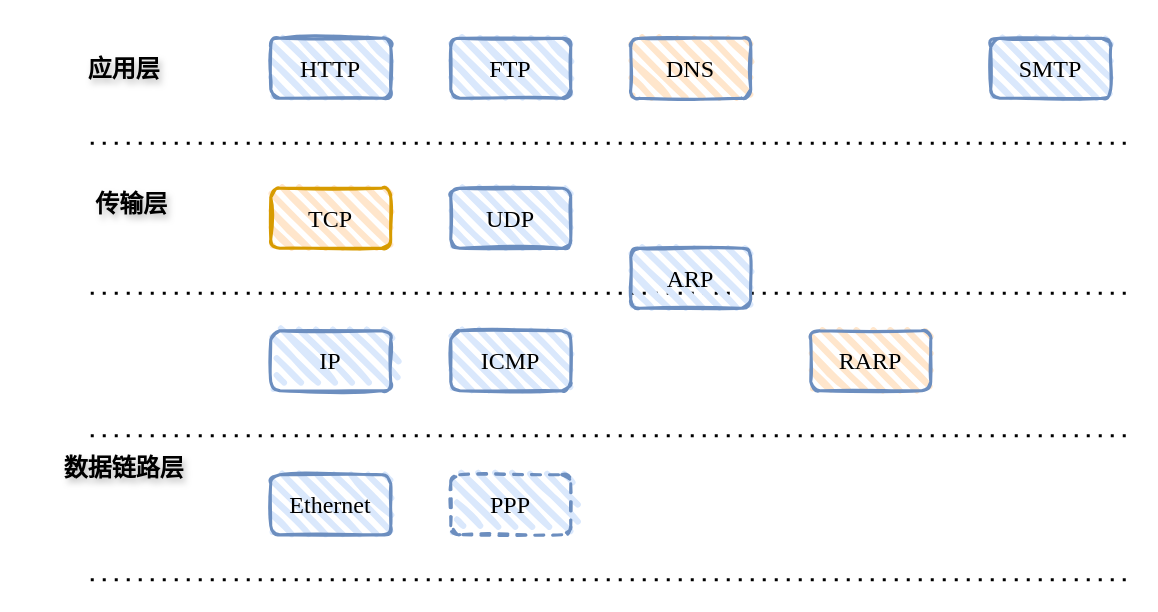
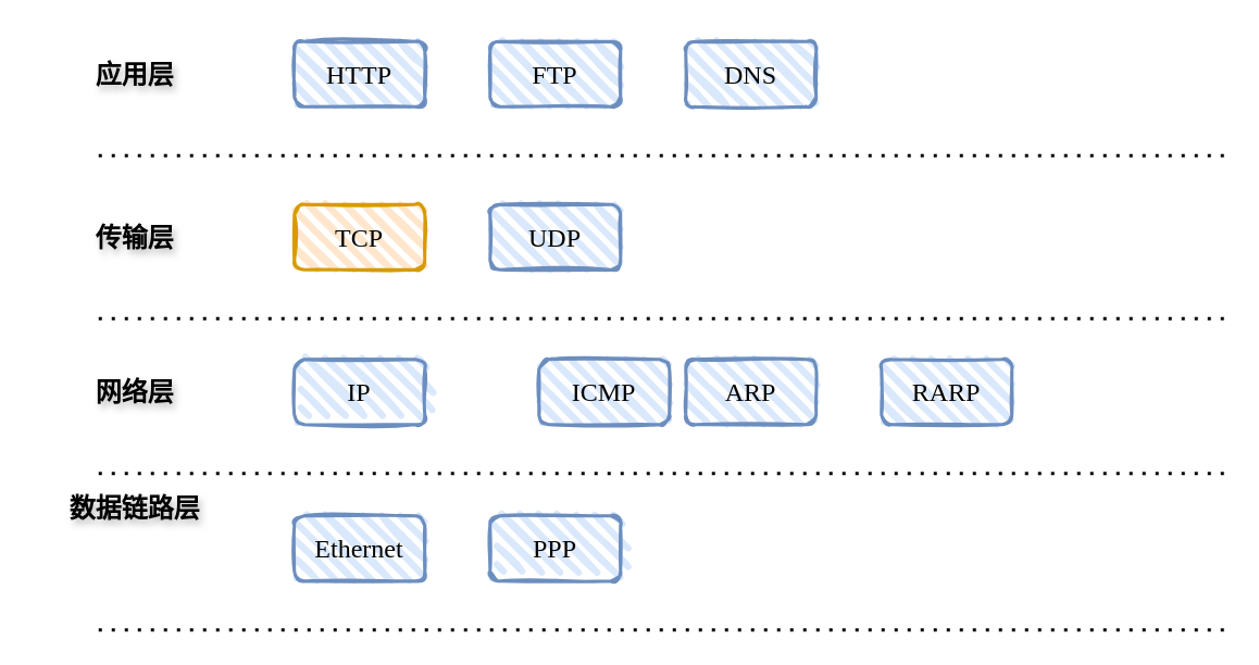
- <mxCell id="5" value="DNS" style="rounded=1;whiteSpace=wrap;html=1;strokeWidth=2;fillWeight=4;hachureGap=8;hachureAngle=45;fillColor=#ffe6cc;sketch=1;strokeColor=#6c8ebf;fontFamily=Comic Sans MS;fontSize=16;" vertex="1" parent="1"><mxGeometry x="420" y="25" width="80" height="40" as="geometry" /></mxCell>
+ <mxCell id="5" value="DNS" style="rounded=1;whiteSpace=wrap;html=1;strokeWidth=2;fillWeight=4;hachureGap=8;hachureAngle=45;fillColor=#dae8fc;sketch=1;strokeColor=#6c8ebf;fontFamily=Comic Sans MS;fontSize=16;" vertex="1" parent="1"><mxGeometry x="420" y="25" width="80" height="40" as="geometry" /></mxCell>
- <mxCell id="6" value="&lt;font style=&quot;font-size: 16px;&quot; face=&quot;Comic Sans MS&quot;&gt;SMTP&lt;/font&gt;" style="rounded=1;whiteSpace=wrap;html=1;strokeWidth=2;fillWeight=4;hachureGap=8;hachureAngle=45;fillColor=#dae8fc;sketch=1;strokeColor=#6c8ebf;" vertex="1" parent="1"><mxGeometry x="660" y="25" width="80" height="40" as="geometry" /></mxCell>
- <mxCell id="9" value="&lt;font face=&quot;HarmonyOS Sans&quot; style=&quot;font-size: 16px;&quot;&gt;&lt;b&gt;传输层&lt;/b&gt;&lt;/font&gt;" style="text;html=1;align=center;verticalAlign=middle;whiteSpace=wrap;rounded=0;fontSize=16;textShadow=1;aspect=fixed;" vertex="1" parent="1"><mxGeometry x="25" y="110" width="125" height="50" as="geometry" /></mxCell>
+ <mxCell id="9" value="&lt;font face=&quot;HarmonyOS Sans&quot; style=&quot;font-size: 16px;&quot;&gt;&lt;b&gt;传输层&lt;/b&gt;&lt;/font&gt;" style="text;html=1;align=center;verticalAlign=middle;whiteSpace=wrap;rounded=0;fontSize=16;textShadow=1;aspect=fixed;" vertex="1" parent="1"><mxGeometry x="20" y="120" width="125" height="50" as="geometry" /></mxCell>
- <mxCell id="15" value="ARP" style="rounded=1;whiteSpace=wrap;html=1;strokeWidth=2;fillWeight=4;hachureGap=8;hachureAngle=45;fillColor=#dae8fc;sketch=1;strokeColor=#6c8ebf;fontFamily=Comic Sans MS;fontSize=16;" vertex="1" parent="1"><mxGeometry x="420" y="165" width="80" height="40" as="geometry" /></mxCell>
+ <mxCell id="15" value="ARP" style="rounded=1;whiteSpace=wrap;html=1;strokeWidth=2;fillWeight=4;hachureGap=8;hachureAngle=45;fillColor=#dae8fc;sketch=1;strokeColor=#6c8ebf;fontFamily=Comic Sans MS;fontSize=16;" vertex="1" parent="1"><mxGeometry x="420" y="220" width="80" height="40" as="geometry" /></mxCell>
+ <mxCell id="13" value="&lt;font face=&quot;HarmonyOS Sans&quot; style=&quot;font-size: 16px;&quot;&gt;&lt;b&gt;网络层&lt;/b&gt;&lt;/font&gt;" style="text;html=1;align=center;verticalAlign=middle;whiteSpace=wrap;rounded=0;fontSize=16;textShadow=1;aspect=fixed;" vertex="1" parent="1"><mxGeometry x="20" y="215" width="125" height="50" as="geometry" /></mxCell>
- <mxCell id="14" value="ICMP" style="rounded=1;whiteSpace=wrap;html=1;strokeWidth=2;fillWeight=4;hachureGap=8;hachureAngle=45;fillColor=#dae8fc;sketch=1;strokeColor=#6c8ebf;fontSize=16;fontFamily=Comic Sans MS;" vertex="1" parent="1"><mxGeometry x="300" y="220" width="80" height="40" as="geometry" /></mxCell>
+ <mxCell id="14" value="ICMP" style="rounded=1;whiteSpace=wrap;html=1;strokeWidth=2;fillWeight=4;hachureGap=8;hachureAngle=45;fillColor=#dae8fc;sketch=1;strokeColor=#6c8ebf;fontSize=16;fontFamily=Comic Sans MS;" vertex="1" parent="1"><mxGeometry x="330" y="220" width="80" height="40" as="geometry" /></mxCell>
- <mxCell id="16" value="RARP" style="rounded=1;whiteSpace=wrap;html=1;strokeWidth=2;fillWeight=4;hachureGap=8;hachureAngle=45;fillColor=#ffe6cc;sketch=1;strokeColor=#6c8ebf;fontFamily=Comic Sans MS;fontSize=16;" vertex="1" parent="1"><mxGeometry x="540" y="220" width="80" height="40" as="geometry" /></mxCell>
+ <mxCell id="16" value="RARP" style="rounded=1;whiteSpace=wrap;html=1;strokeWidth=2;fillWeight=4;hachureGap=8;hachureAngle=45;fillColor=#dae8fc;sketch=1;strokeColor=#6c8ebf;fontFamily=Comic Sans MS;fontSize=16;" vertex="1" parent="1"><mxGeometry x="540" y="220" width="80" height="40" as="geometry" /></mxCell>
- <mxCell id="20" value="PPP" style="rounded=1;whiteSpace=wrap;html=1;strokeWidth=2;fillWeight=4;hachureGap=8;hachureAngle=45;fillColor=#dae8fc;sketch=1;strokeColor=#6c8ebf;fontSize=16;fontFamily=Comic Sans MS;dashed=1;" vertex="1" parent="1"><mxGeometry x="300" y="316" width="80" height="40" as="geometry" /></mxCell>
+ <mxCell id="20" value="PPP" style="rounded=1;whiteSpace=wrap;html=1;strokeWidth=2;fillWeight=4;hachureGap=8;hachureAngle=45;fillColor=#dae8fc;sketch=1;strokeColor=#6c8ebf;fontSize=16;fontFamily=Comic Sans MS;" vertex="1" parent="1"><mxGeometry x="300" y="316" width="80" height="40" as="geometry" /></mxCell>
